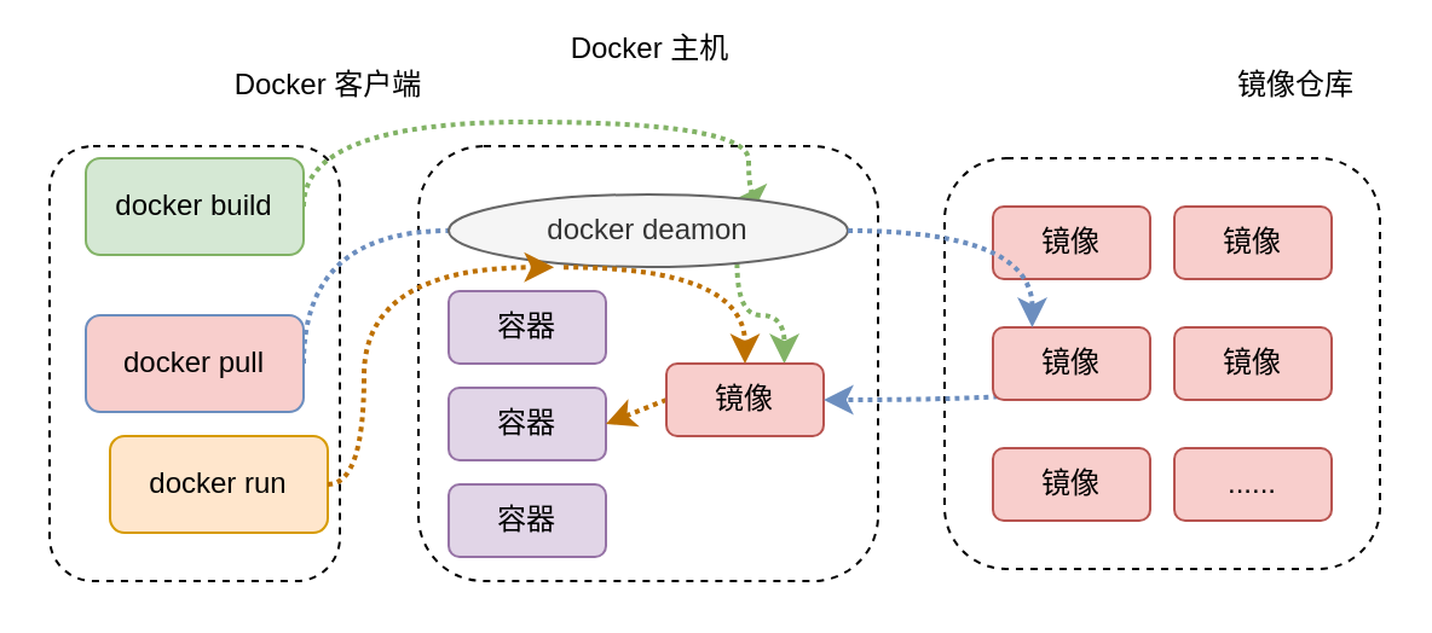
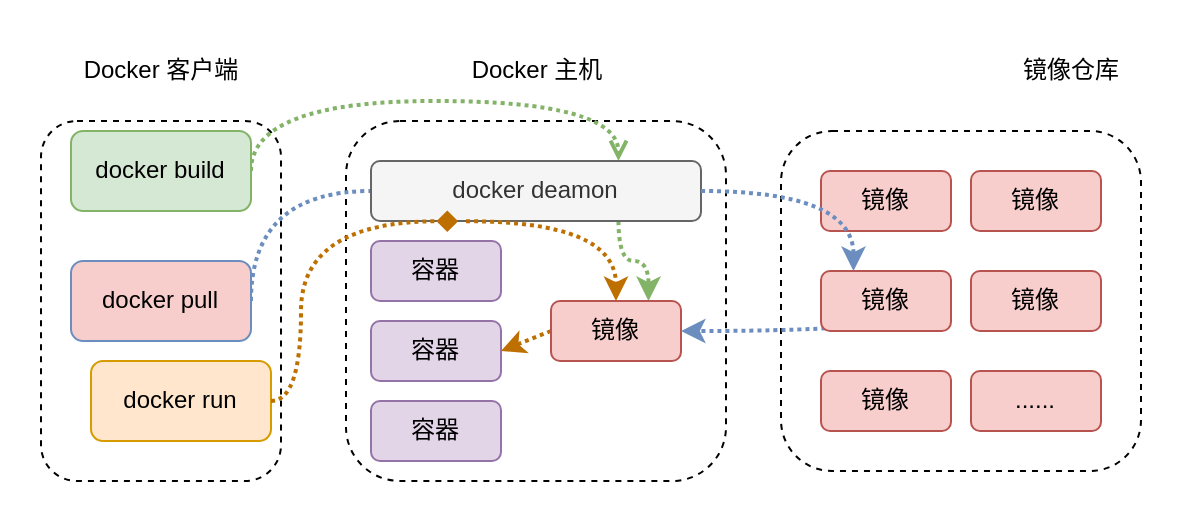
- <mxCell id="4" value="Docker 主机" style="text;html=1;align=center;verticalAlign=middle;resizable=0;points=[];autosize=1;strokeColor=none;fillColor=none;" vertex="1" parent="1"><mxGeometry x="222.5" y="5" width="90" height="30" as="geometry" /></mxCell>
+ <mxCell id="4" value="Docker 主机" style="text;html=1;align=center;verticalAlign=middle;resizable=0;points=[];autosize=1;strokeColor=none;fillColor=none;" vertex="1" parent="1"><mxGeometry x="222.5" y="20" width="90" height="30" as="geometry" /></mxCell>
- <mxCell id="3" value="Docker 客户端" style="text;html=1;align=center;verticalAlign=middle;resizable=0;points=[];autosize=1;strokeColor=none;fillColor=none;" vertex="1" parent="1"><mxGeometry x="85" y="20" width="100" height="30" as="geometry" /></mxCell>
+ <mxCell id="3" value="Docker 客户端" style="text;html=1;align=center;verticalAlign=middle;resizable=0;points=[];autosize=1;strokeColor=none;fillColor=none;" vertex="1" parent="1"><mxGeometry x="30" y="20" width="100" height="30" as="geometry" /></mxCell>
- <mxCell id="8" style="edgeStyle=orthogonalEdgeStyle;curved=1;rounded=0;orthogonalLoop=1;jettySize=auto;html=1;exitX=1;exitY=0.5;exitDx=0;exitDy=0;entryX=0.75;entryY=0;entryDx=0;entryDy=0;dashed=1;dashPattern=1 1;strokeWidth=2;fontSize=12;fillColor=#d5e8d4;strokeColor=#82b366;gradientColor=#97d077;" edge="1" parent="1" source="9" target="14"><mxGeometry relative="1" as="geometry"><Array as="points"><mxPoint x="125" y="50" /><mxPoint x="309" y="50" /></Array></mxGeometry></mxCell>
+ <mxCell id="8" style="edgeStyle=orthogonalEdgeStyle;curved=1;rounded=0;orthogonalLoop=1;jettySize=auto;html=1;exitX=1;exitY=0.5;exitDx=0;exitDy=0;entryX=0.75;entryY=0;entryDx=0;entryDy=0;dashed=1;dashPattern=1 1;strokeWidth=2;fontSize=12;fillColor=#d5e8d4;strokeColor=#82b366;gradientColor=#97d077;endArrow=open;" edge="1" parent="1" source="9" target="14"><mxGeometry relative="1" as="geometry"><Array as="points"><mxPoint x="125" y="50" /><mxPoint x="309" y="50" /></Array></mxGeometry></mxCell>
- <mxCell id="14" value="&lt;div style=&quot;text-align: start;&quot;&gt;&lt;span style=&quot;text-align: center;&quot;&gt;docker deamon&lt;/span&gt;&lt;br&gt;&lt;/div&gt;" style="ellipse;whiteSpace=wrap;html=1;fillColor=#f5f5f5;strokeColor=#666666;fontColor=#333333;" vertex="1" parent="1"><mxGeometry x="185" y="80" width="165" height="30" as="geometry" /></mxCell>
+ <mxCell id="14" value="&lt;div style=&quot;text-align: start;&quot;&gt;&lt;span style=&quot;text-align: center;&quot;&gt;docker deamon&lt;/span&gt;&lt;br&gt;&lt;/div&gt;" style="rounded=1;whiteSpace=wrap;html=1;fillColor=#f5f5f5;strokeColor=#666666;fontColor=#333333;" vertex="1" parent="1"><mxGeometry x="185" y="80" width="165" height="30" as="geometry" /></mxCell>
- <mxCell id="27" style="edgeStyle=orthogonalEdgeStyle;curved=1;rounded=0;orthogonalLoop=1;jettySize=auto;html=1;exitX=1;exitY=0.5;exitDx=0;exitDy=0;entryX=0.264;entryY=1.004;entryDx=0;entryDy=0;entryPerimeter=0;strokeWidth=2;fontSize=12;fillColor=#f0a30a;strokeColor=#BD7000;dashed=1;dashPattern=1 1;" edge="1" parent="1" source="10" target="14"><mxGeometry relative="1" as="geometry"><Array as="points"><mxPoint x="150" y="200" /><mxPoint x="150" y="110" /></Array></mxGeometry></mxCell>
+ <mxCell id="27" style="edgeStyle=orthogonalEdgeStyle;curved=1;rounded=0;orthogonalLoop=1;jettySize=auto;html=1;exitX=1;exitY=0.5;exitDx=0;exitDy=0;entryX=0.264;entryY=1.004;entryDx=0;entryDy=0;entryPerimeter=0;strokeWidth=2;fontSize=12;fillColor=#f0a30a;strokeColor=#BD7000;dashed=1;dashPattern=1 1;endArrow=diamond;" edge="1" parent="1" source="10" target="14"><mxGeometry relative="1" as="geometry"><Array as="points"><mxPoint x="150" y="200" /><mxPoint x="150" y="110" /></Array></mxGeometry></mxCell>
